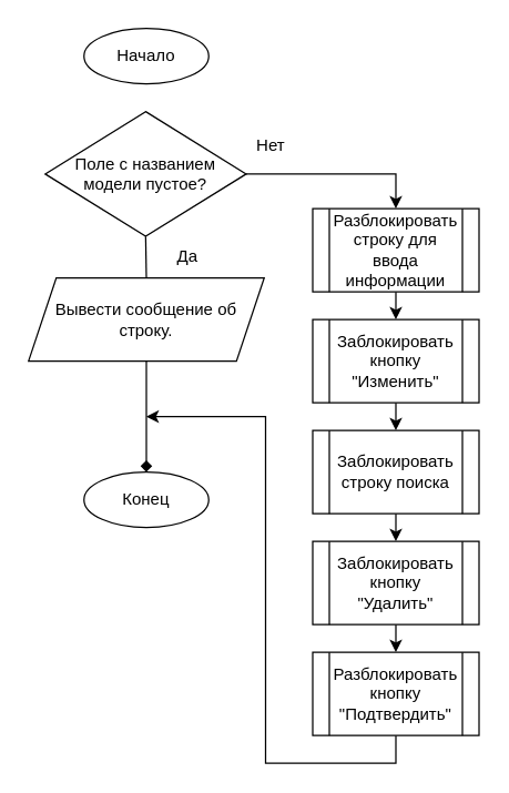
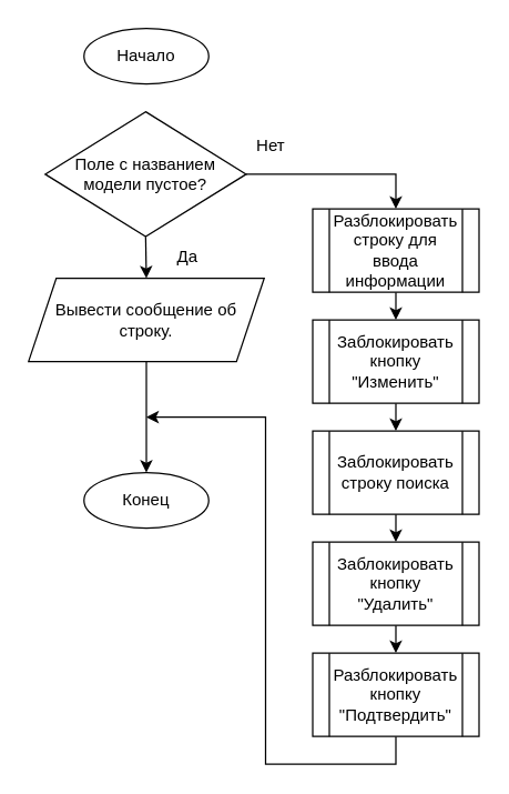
- <mxCell id="4" style="edgeStyle=orthogonalEdgeStyle;rounded=0;orthogonalLoop=1;jettySize=auto;html=1;exitX=0.5;exitY=1;exitDx=0;exitDy=0;entryX=0.5;entryY=0;entryDx=0;entryDy=0;endArrow=none;" parent="1" source="6" target="8" edge="1"><mxGeometry relative="1" as="geometry" /></mxCell>
+ <mxCell id="4" style="edgeStyle=orthogonalEdgeStyle;rounded=0;orthogonalLoop=1;jettySize=auto;html=1;exitX=0.5;exitY=1;exitDx=0;exitDy=0;entryX=0.5;entryY=0;entryDx=0;entryDy=0;" parent="1" source="6" target="8" edge="1"><mxGeometry relative="1" as="geometry" /></mxCell>
- <mxCell id="7" style="edgeStyle=orthogonalEdgeStyle;rounded=0;orthogonalLoop=1;jettySize=auto;html=1;exitX=0.5;exitY=1;exitDx=0;exitDy=0;entryX=0.5;entryY=0;entryDx=0;entryDy=0;endArrow=diamond;" parent="1" source="8" target="3" edge="1"><mxGeometry relative="1" as="geometry" /></mxCell>
+ <mxCell id="7" style="edgeStyle=orthogonalEdgeStyle;rounded=0;orthogonalLoop=1;jettySize=auto;html=1;exitX=0.5;exitY=1;exitDx=0;exitDy=0;entryX=0.5;entryY=0;entryDx=0;entryDy=0;" parent="1" source="8" target="3" edge="1"><mxGeometry relative="1" as="geometry" /></mxCell>
